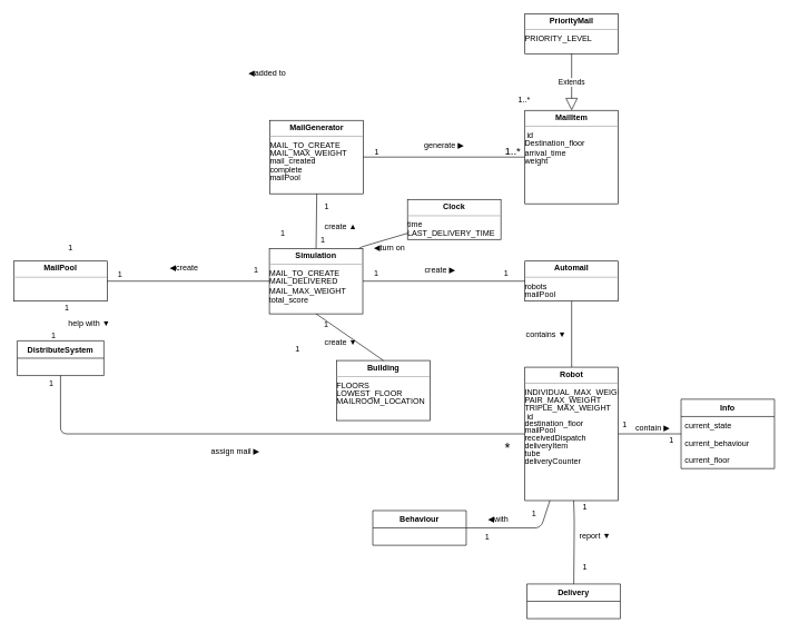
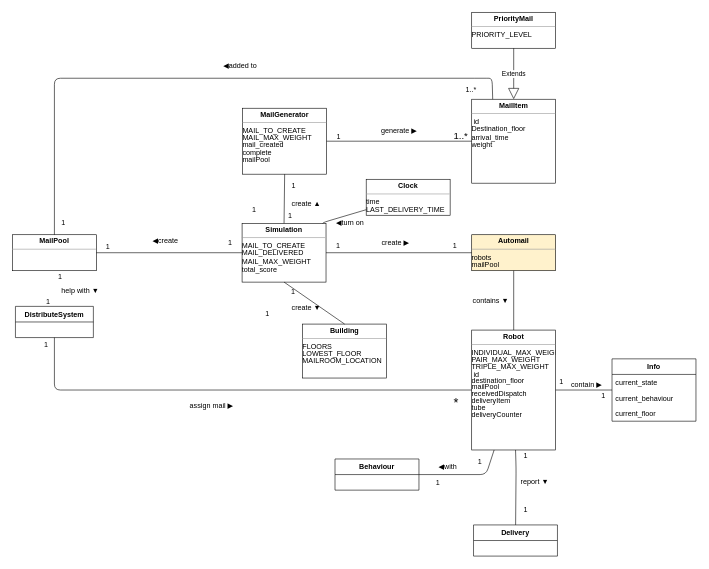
+ <mxCell id="45" value="" style="endArrow=none;html=1;entryX=0.25;entryY=0;entryDx=0;entryDy=0;" edge="1" parent="1" source="4" target="7"><mxGeometry width="50" height="50" relative="1" as="geometry"><mxPoint x="250" y="230" as="sourcePoint" /><mxPoint x="300" y="180" as="targetPoint" /><Array as="points"><mxPoint x="90" y="130" /><mxPoint x="800" y="130" /><mxPoint x="820" y="130" /></Array></mxGeometry></mxCell>
- <mxCell id="5" value="&lt;p style=&quot;margin: 0px ; margin-top: 4px ; text-align: center&quot;&gt;&lt;b&gt;Automail&lt;/b&gt;&lt;/p&gt;&lt;hr size=&quot;1&quot;&gt;&lt;div style=&quot;height: 2px&quot;&gt;robots&lt;/div&gt;&lt;div style=&quot;height: 2px&quot;&gt;&lt;br&gt;&lt;/div&gt;&lt;div style=&quot;height: 2px&quot;&gt;&lt;br&gt;&lt;/div&gt;&lt;div style=&quot;height: 2px&quot;&gt;&lt;br&gt;&lt;/div&gt;&lt;div style=&quot;height: 2px&quot;&gt;&lt;br&gt;&lt;/div&gt;&lt;div style=&quot;height: 2px&quot;&gt;&lt;br&gt;&lt;/div&gt;&lt;div style=&quot;height: 2px&quot;&gt;mailPool&lt;/div&gt;" style="verticalAlign=top;align=left;overflow=fill;fontSize=12;fontFamily=Helvetica;html=1;" parent="1" vertex="1"><mxGeometry x="786" y="391" width="140" height="60" as="geometry" /></mxCell>
+ <mxCell id="5" value="&lt;p style=&quot;margin: 0px ; margin-top: 4px ; text-align: center&quot;&gt;&lt;b&gt;Automail&lt;/b&gt;&lt;/p&gt;&lt;hr size=&quot;1&quot;&gt;&lt;div style=&quot;height: 2px&quot;&gt;robots&lt;/div&gt;&lt;div style=&quot;height: 2px&quot;&gt;&lt;br&gt;&lt;/div&gt;&lt;div style=&quot;height: 2px&quot;&gt;&lt;br&gt;&lt;/div&gt;&lt;div style=&quot;height: 2px&quot;&gt;&lt;br&gt;&lt;/div&gt;&lt;div style=&quot;height: 2px&quot;&gt;&lt;br&gt;&lt;/div&gt;&lt;div style=&quot;height: 2px&quot;&gt;&lt;br&gt;&lt;/div&gt;&lt;div style=&quot;height: 2px&quot;&gt;mailPool&lt;/div&gt;" style="verticalAlign=top;align=left;overflow=fill;fontSize=12;fontFamily=Helvetica;html=1;fillColor=#fff2cc;" parent="1" vertex="1"><mxGeometry x="786" y="391" width="140" height="60" as="geometry" /></mxCell>
